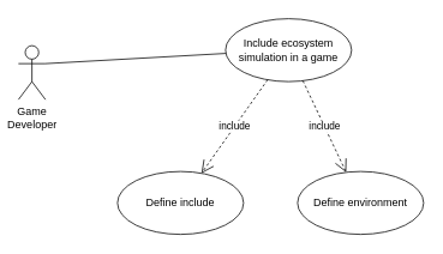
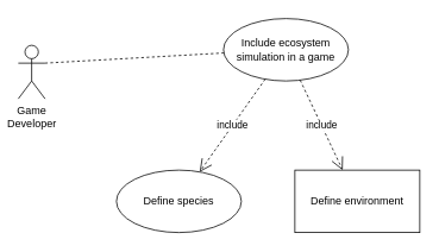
- <mxCell id="2" style="rounded=0;orthogonalLoop=1;jettySize=auto;html=1;exitX=1;exitY=0.333;exitDx=0;exitDy=0;exitPerimeter=0;endArrow=none;endFill=0;" edge="1" parent="1" source="3" target="4"><mxGeometry relative="1" as="geometry" /></mxCell>
+ <mxCell id="2" style="rounded=0;orthogonalLoop=1;jettySize=auto;html=1;exitX=1;exitY=0.333;exitDx=0;exitDy=0;exitPerimeter=0;endArrow=none;endFill=0;dashed=1;" edge="1" parent="1" source="3" target="4"><mxGeometry relative="1" as="geometry" /></mxCell>
- <mxCell id="5" value="Define include" style="ellipse;whiteSpace=wrap;html=1;" vertex="1" parent="1"><mxGeometry x="130" y="190" width="140" height="70" as="geometry" /></mxCell>
+ <mxCell id="5" value="Define species" style="ellipse;whiteSpace=wrap;html=1;" vertex="1" parent="1"><mxGeometry x="130" y="190" width="140" height="70" as="geometry" /></mxCell>
- <mxCell id="6" value="Define environment" style="ellipse;whiteSpace=wrap;html=1;" vertex="1" parent="1"><mxGeometry x="330" y="190" width="140" height="70" as="geometry" /></mxCell>
+ <mxCell id="6" value="Define environment" style="whiteSpace=wrap;html=1;rounded=0;" vertex="1" parent="1"><mxGeometry x="330" y="190" width="140" height="70" as="geometry" /></mxCell>
